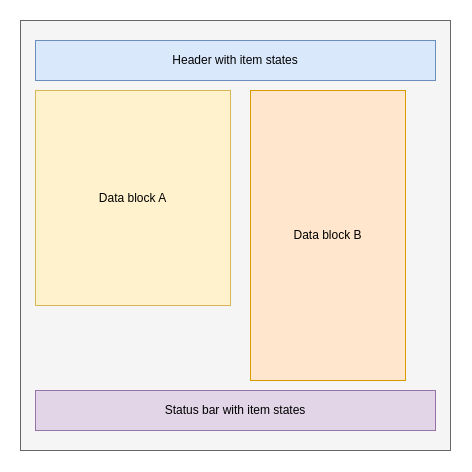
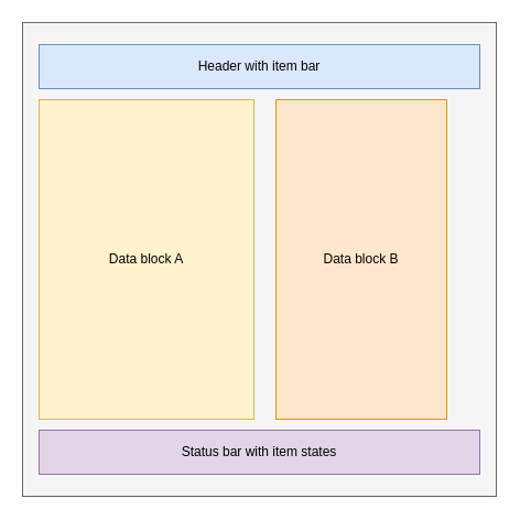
- <mxCell id="3" value="Header with item states" style="rounded=0;whiteSpace=wrap;html=1;fillColor=#dae8fc;strokeColor=#6c8ebf;" vertex="1" parent="1"><mxGeometry x="35" y="40" width="400" height="40" as="geometry" /></mxCell>
+ <mxCell id="3" value="Header with item bar" style="rounded=0;whiteSpace=wrap;html=1;fillColor=#dae8fc;strokeColor=#6c8ebf;" vertex="1" parent="1"><mxGeometry x="35" y="40" width="400" height="40" as="geometry" /></mxCell>
- <mxCell id="5" value="Data block A" style="rounded=0;whiteSpace=wrap;html=1;fillColor=#fff2cc;strokeColor=#d6b656;" vertex="1" parent="1"><mxGeometry x="35" y="90" width="195" height="215" as="geometry" /></mxCell>
+ <mxCell id="5" value="Data block A" style="rounded=0;whiteSpace=wrap;html=1;fillColor=#fff2cc;strokeColor=#d6b656;" vertex="1" parent="1"><mxGeometry x="35" y="90" width="195" height="290" as="geometry" /></mxCell>
